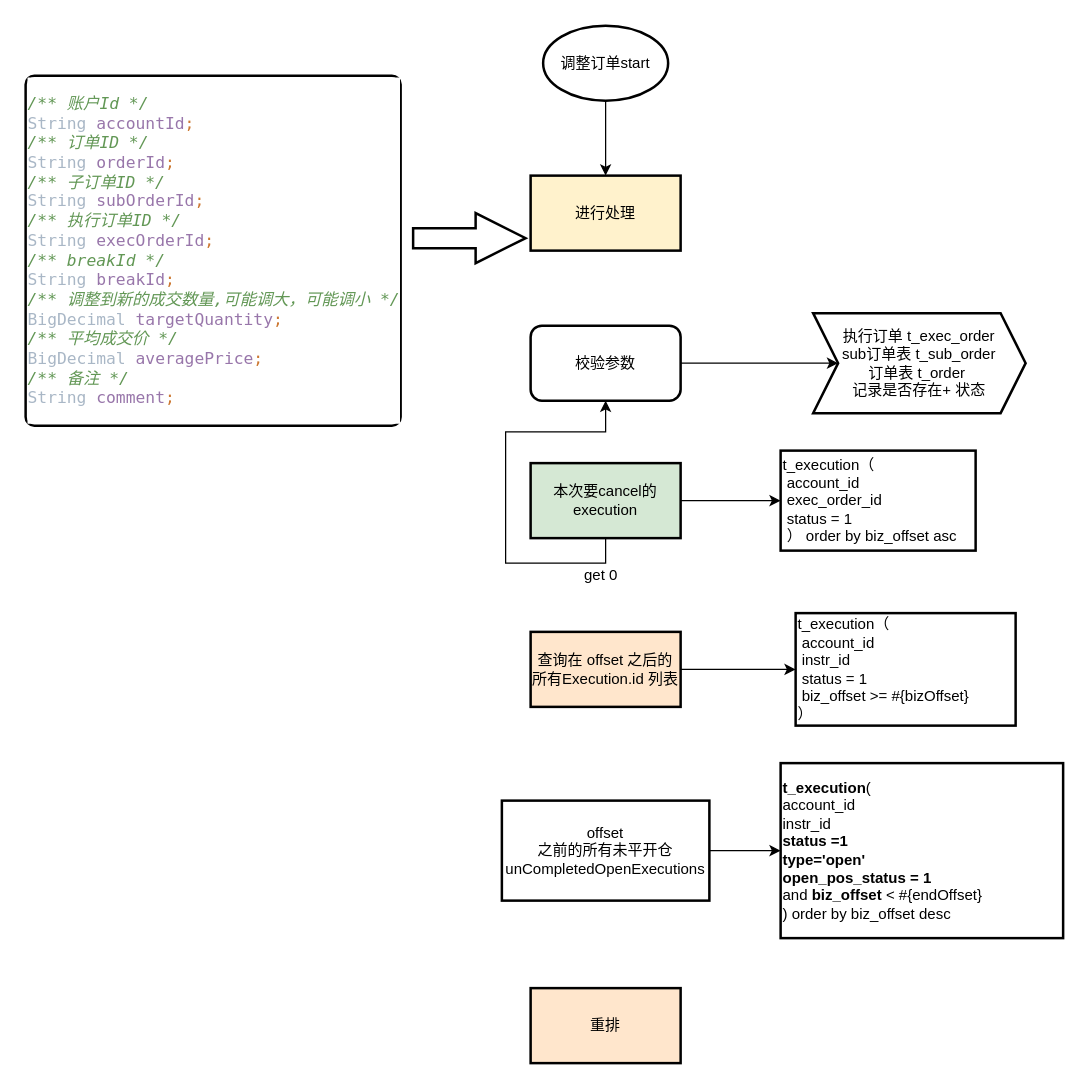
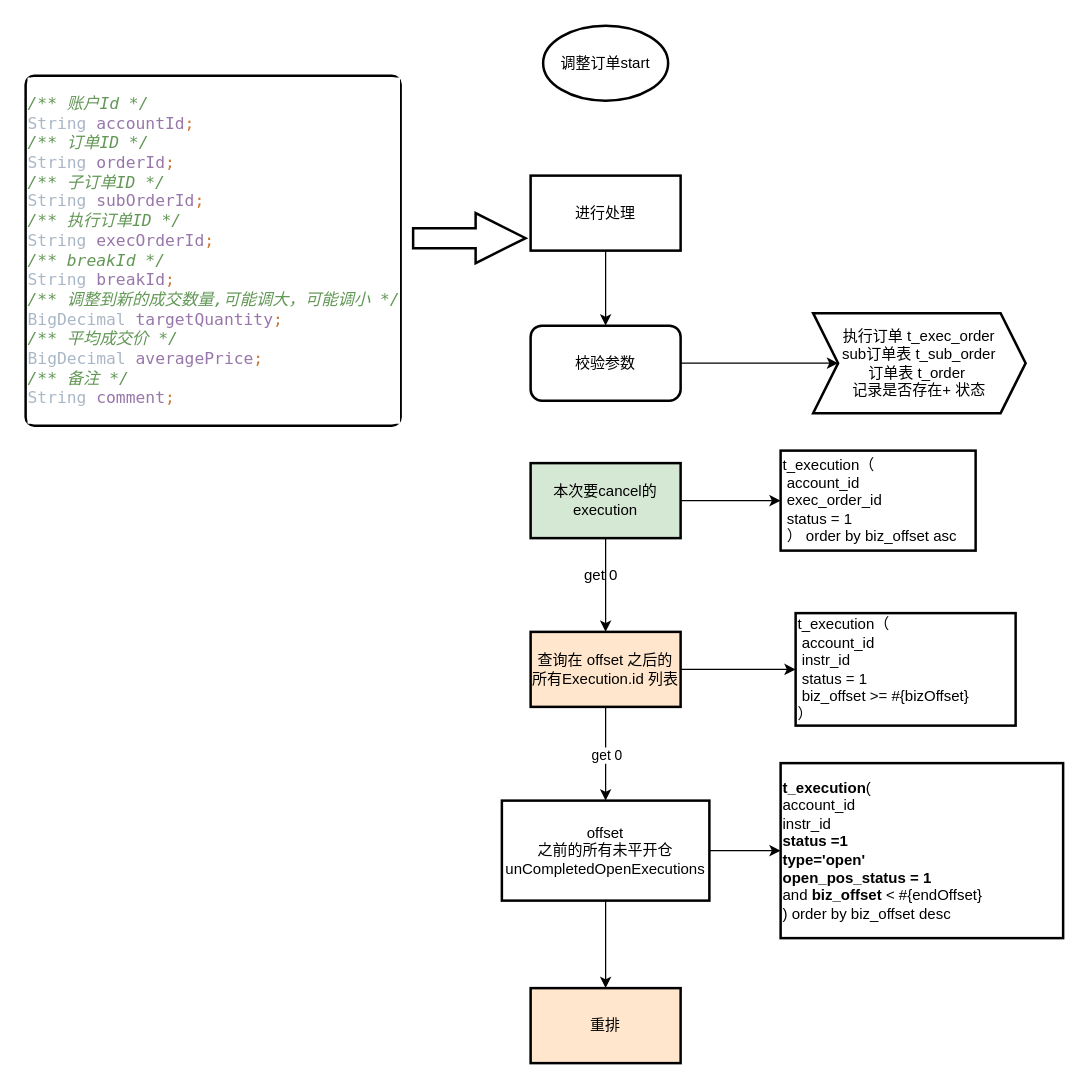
- <mxCell id="2" value="" style="edgeStyle=orthogonalEdgeStyle;rounded=0;orthogonalLoop=1;jettySize=auto;html=1;" parent="1" source="3" target="5" edge="1"><mxGeometry relative="1" as="geometry" /></mxCell>
- <mxCell id="5" value="进行处理" style="whiteSpace=wrap;html=1;strokeWidth=2;fillColor=#fff2cc;" parent="1" vertex="1"><mxGeometry x="424" y="140" width="120" height="60" as="geometry" /></mxCell>
+ <mxCell id="5" value="进行处理" style="whiteSpace=wrap;html=1;strokeWidth=2;" parent="1" vertex="1"><mxGeometry x="424" y="140" width="120" height="60" as="geometry" /></mxCell>
+ <mxCell id="4" value="" style="edgeStyle=orthogonalEdgeStyle;rounded=0;orthogonalLoop=1;jettySize=auto;html=1;" parent="1" source="5" target="9" edge="1"><mxGeometry relative="1" as="geometry" /></mxCell>
- <mxCell id="17" style="edgeStyle=orthogonalEdgeStyle;rounded=0;orthogonalLoop=1;jettySize=auto;html=1;exitX=0.5;exitY=1;exitDx=0;exitDy=0;" parent="1" source="18" target="9" edge="1"><mxGeometry relative="1" as="geometry" /></mxCell>
+ <mxCell id="17" style="edgeStyle=orthogonalEdgeStyle;rounded=0;orthogonalLoop=1;jettySize=auto;html=1;exitX=0.5;exitY=1;exitDx=0;exitDy=0;" parent="1" source="18" target="14" edge="1"><mxGeometry relative="1" as="geometry" /></mxCell>
+ <mxCell id="12" value="" style="edgeStyle=orthogonalEdgeStyle;rounded=0;orthogonalLoop=1;jettySize=auto;html=1;" parent="1" source="14" target="23" edge="1"><mxGeometry relative="1" as="geometry" /></mxCell>
+ <mxCell id="13" value="get 0" style="edgeLabel;html=1;align=center;verticalAlign=middle;resizable=0;points=[];" parent="12" vertex="1" connectable="0"><mxGeometry x="-0.111" relative="1" as="geometry"><mxPoint y="5" as="offset" /></mxGeometry></mxCell>
+ <mxCell id="22" value="" style="edgeStyle=orthogonalEdgeStyle;rounded=0;orthogonalLoop=1;jettySize=auto;html=1;" parent="1" source="23" target="25" edge="1"><mxGeometry relative="1" as="geometry" /></mxCell>
